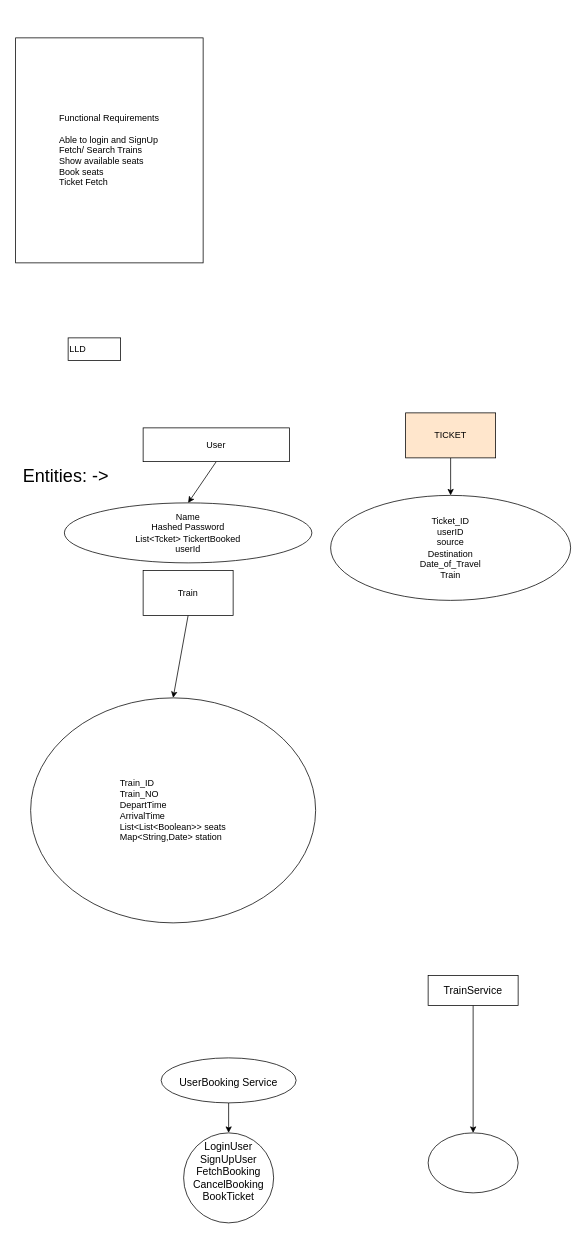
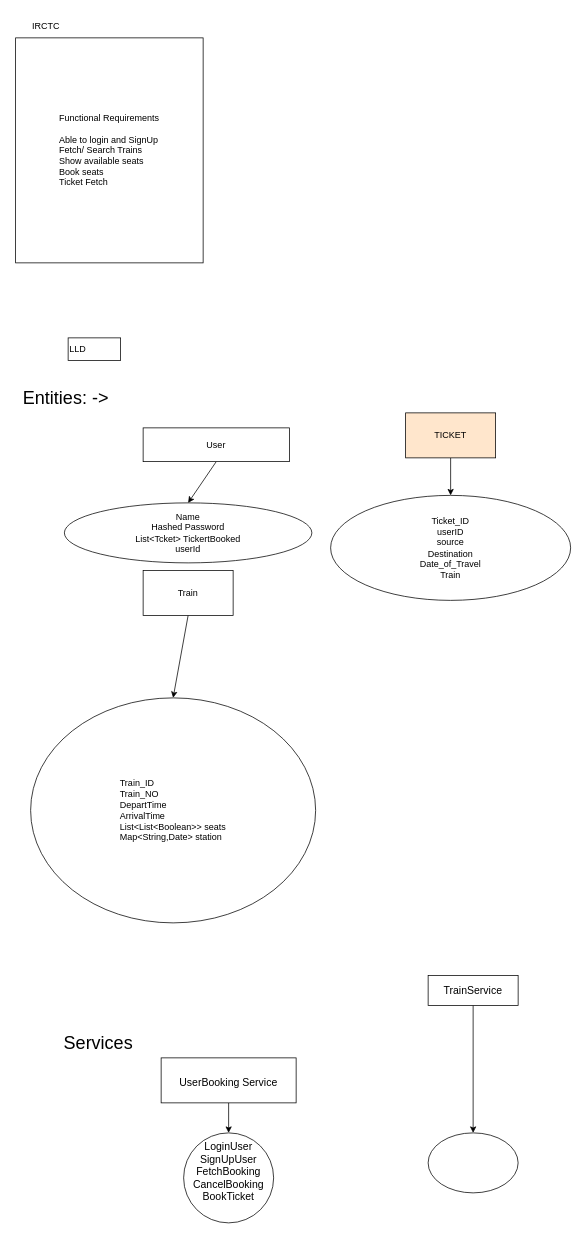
+ <mxCell id="2" value="IRCTC&lt;br&gt;" style="text;html=1;align=center;verticalAlign=middle;resizable=0;points=[];autosize=1;strokeColor=none;fillColor=none;" parent="1" vertex="1"><mxGeometry x="30" y="20" width="60" height="30" as="geometry" /></mxCell>
- <mxCell id="5" value="&lt;font style=&quot;font-size: 24px;&quot;&gt;Entities: -&amp;gt;&amp;nbsp;&lt;/font&gt;" style="text;html=1;align=center;verticalAlign=middle;resizable=0;points=[];autosize=1;strokeColor=none;fillColor=none;" parent="1" vertex="1"><mxGeometry x="20" y="615" width="140" height="40" as="geometry" /></mxCell>
+ <mxCell id="5" value="&lt;font style=&quot;font-size: 24px;&quot;&gt;Entities: -&amp;gt;&amp;nbsp;&lt;/font&gt;" style="text;html=1;align=center;verticalAlign=middle;resizable=0;points=[];autosize=1;strokeColor=none;fillColor=none;" parent="1" vertex="1"><mxGeometry x="20" y="510" width="140" height="40" as="geometry" /></mxCell>
+ <mxCell id="15" value="Services&lt;br&gt;" style="text;html=1;align=center;verticalAlign=middle;resizable=0;points=[];autosize=1;strokeColor=none;fillColor=none;fontSize=24;" parent="1" vertex="1"><mxGeometry x="70" y="1370" width="120" height="40" as="geometry" /></mxCell>
- <mxCell id="17" value="&lt;font style=&quot;font-size: 14px;&quot;&gt;UserBooking Service&lt;/font&gt;" style="ellipse;whiteSpace=wrap;html=1;fontSize=24;" parent="1" vertex="1"><mxGeometry x="214" y="1410" width="180" height="60" as="geometry" /></mxCell>
+ <mxCell id="17" value="&lt;font style=&quot;font-size: 14px;&quot;&gt;UserBooking Service&lt;/font&gt;" style="rounded=0;whiteSpace=wrap;html=1;fontSize=24;" parent="1" vertex="1"><mxGeometry x="214" y="1410" width="180" height="60" as="geometry" /></mxCell>
